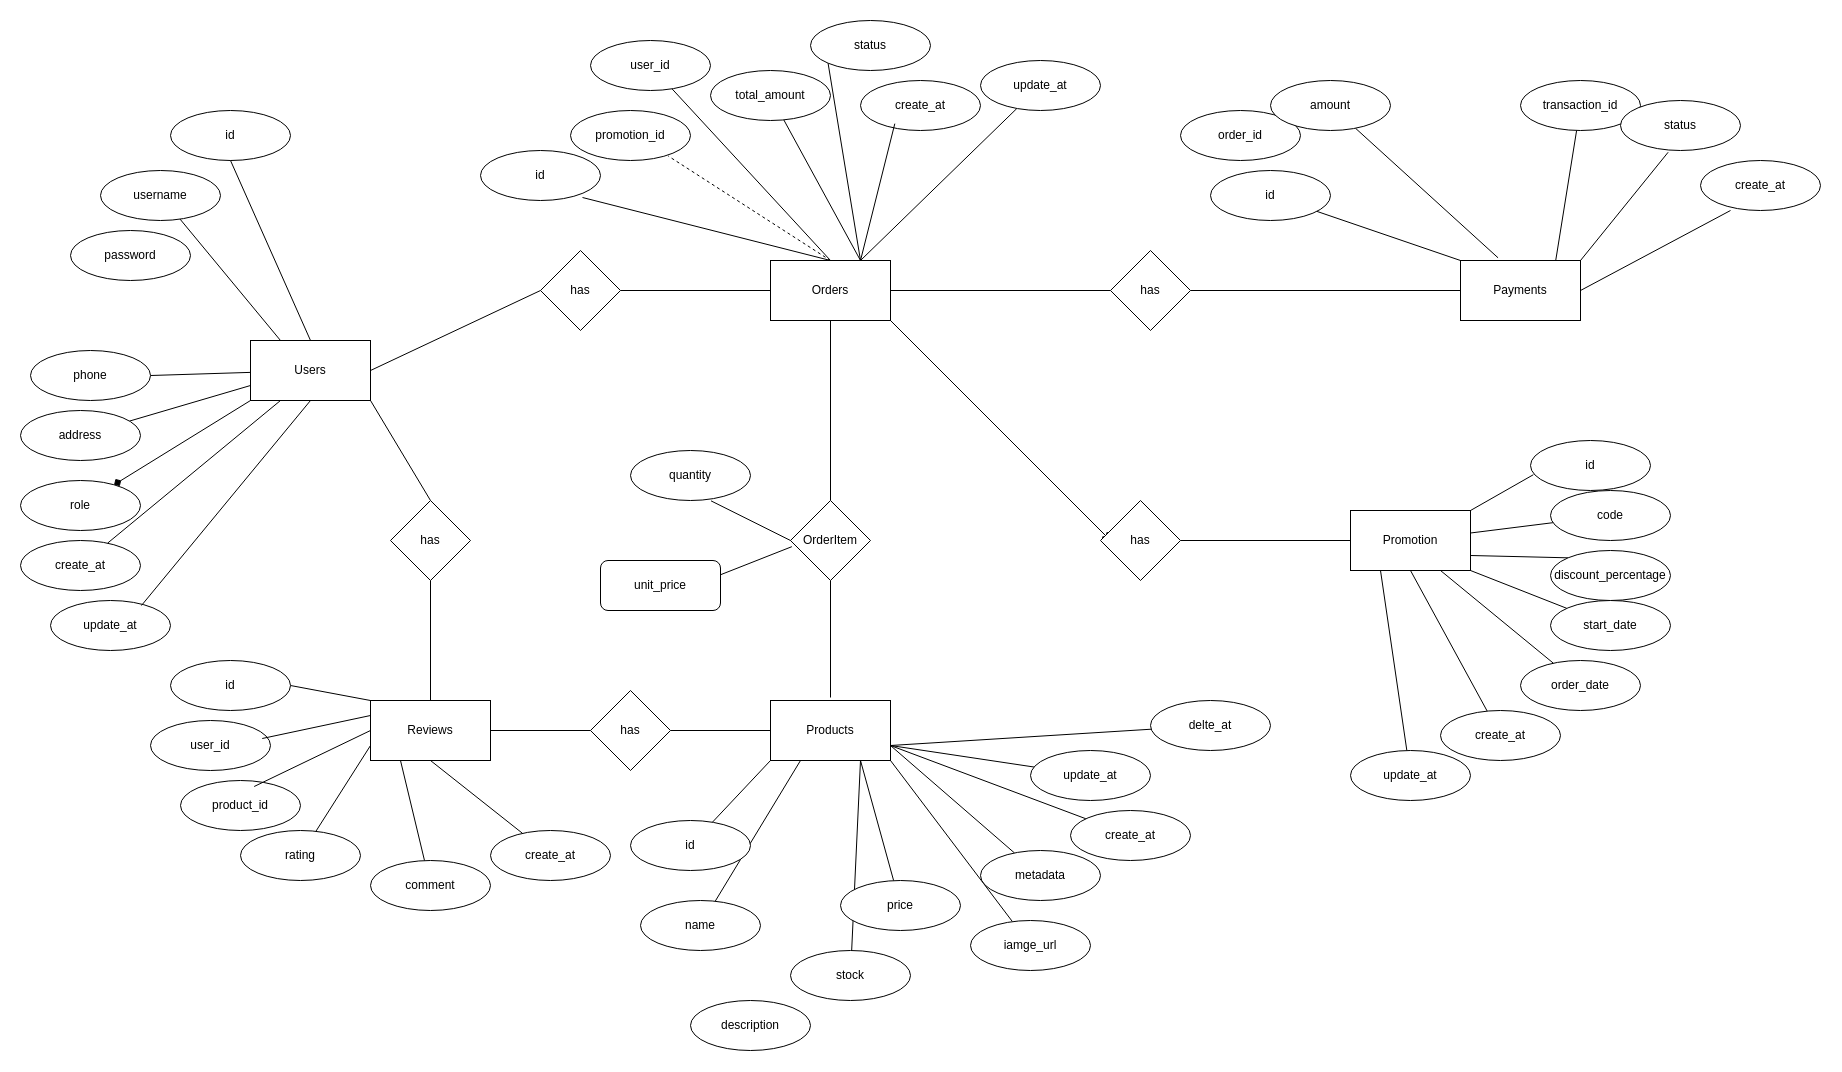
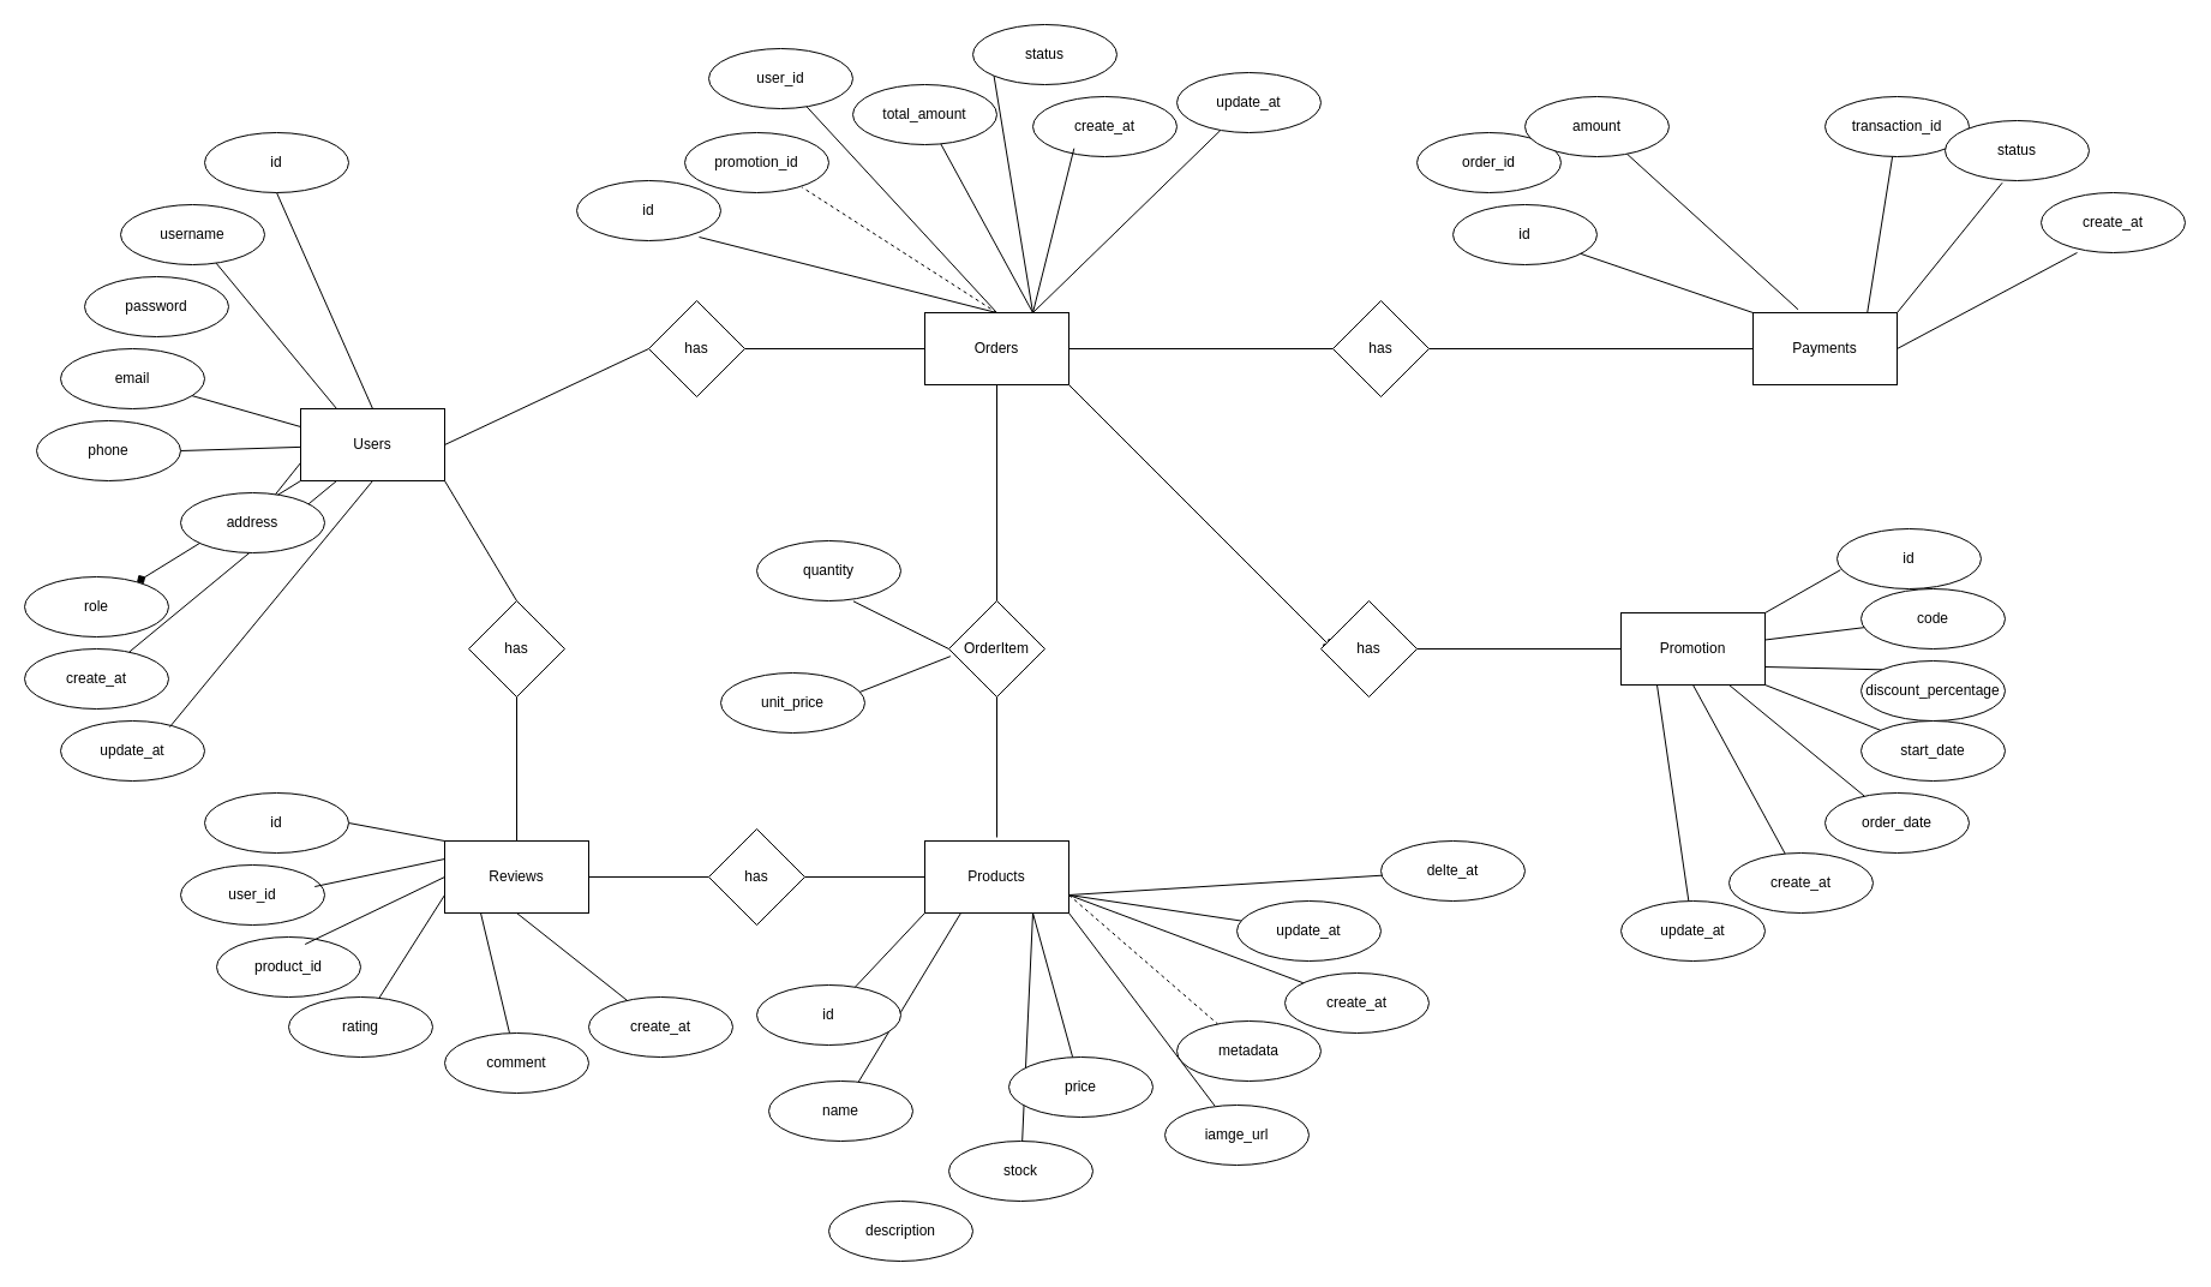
+ <mxCell id="49" value="email" style="ellipse;whiteSpace=wrap;html=1;" vertex="1" parent="1"><mxGeometry x="50" y="290" width="120" height="50" as="geometry" /></mxCell>
+ <mxCell id="56" style="edgeStyle=none;rounded=0;orthogonalLoop=1;jettySize=auto;html=1;exitX=0;exitY=0.25;exitDx=0;exitDy=0;endArrow=none;startFill=0;" edge="1" parent="1" source="21" target="49"><mxGeometry relative="1" as="geometry"><mxPoint x="260" y="380" as="sourcePoint" /><mxPoint x="164" y="288" as="targetPoint" /></mxGeometry></mxCell>
- <mxCell id="51" value="address" style="ellipse;whiteSpace=wrap;html=1;" vertex="1" parent="1"><mxGeometry x="20" y="410" width="120" height="50" as="geometry" /></mxCell>
+ <mxCell id="51" value="address" style="ellipse;whiteSpace=wrap;html=1;" vertex="1" parent="1"><mxGeometry x="150" y="410" width="120" height="50" as="geometry" /></mxCell>
- <mxCell id="91" value="unit_price" style="whiteSpace=wrap;html=1;rounded=1;" vertex="1" parent="1"><mxGeometry x="600" y="560" width="120" height="50" as="geometry" /></mxCell>
+ <mxCell id="91" value="unit_price" style="ellipse;whiteSpace=wrap;html=1;" vertex="1" parent="1"><mxGeometry x="600" y="560" width="120" height="50" as="geometry" /></mxCell>
- <mxCell id="8" style="edgeStyle=none;rounded=0;orthogonalLoop=1;jettySize=auto;html=1;exitX=1;exitY=0.75;exitDx=0;exitDy=0;endArrow=none;startFill=0;" edge="1" parent="1" source="12" target="85"><mxGeometry relative="1" as="geometry" /></mxCell>
+ <mxCell id="8" style="edgeStyle=none;rounded=0;orthogonalLoop=1;jettySize=auto;html=1;exitX=1;exitY=0.75;exitDx=0;exitDy=0;endArrow=none;startFill=0;dashed=1;" edge="1" parent="1" source="12" target="85"><mxGeometry relative="1" as="geometry" /></mxCell>
